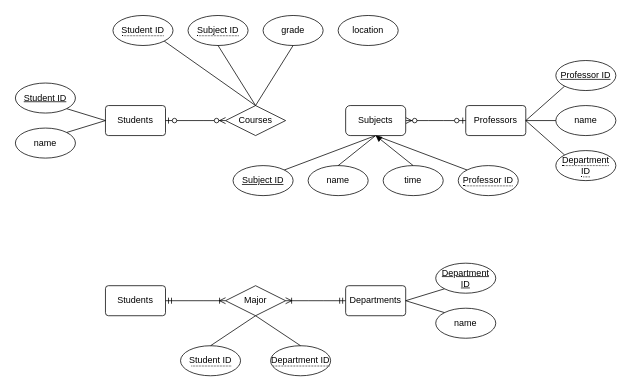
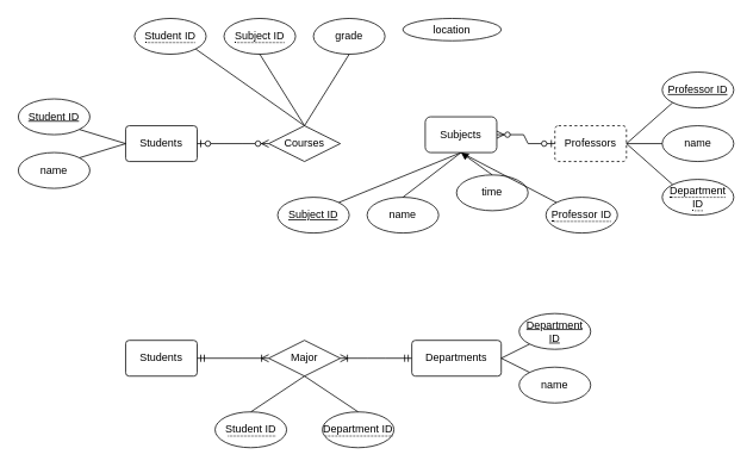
- <mxCell id="14" value="location" style="ellipse;whiteSpace=wrap;html=1;align=center;" vertex="1" parent="1"><mxGeometry x="450" y="20" width="80" height="40" as="geometry" /></mxCell>
+ <mxCell id="14" value="location" style="ellipse;whiteSpace=wrap;html=1;align=center;" vertex="1" parent="1"><mxGeometry x="450" y="20" width="110" height="25" as="geometry" /></mxCell>
- <mxCell id="34" value="&lt;span&gt;Subjects&lt;/span&gt;" style="rounded=1;whiteSpace=wrap;html=1;" vertex="1" parent="1"><mxGeometry x="460" y="140" width="80" height="40" as="geometry" /></mxCell>
+ <mxCell id="34" value="&lt;span&gt;Subjects&lt;/span&gt;" style="rounded=1;whiteSpace=wrap;html=1;" vertex="1" parent="1"><mxGeometry x="475" y="130" width="80" height="40" as="geometry" /></mxCell>
- <mxCell id="21" value="Professors" style="rounded=1;arcSize=10;whiteSpace=wrap;html=1;align=center;" vertex="1" parent="1"><mxGeometry x="620" y="140" width="80" height="40" as="geometry" /></mxCell>
+ <mxCell id="21" value="Professors" style="rounded=1;arcSize=10;whiteSpace=wrap;html=1;align=center;dashed=1;" vertex="1" parent="1"><mxGeometry x="620" y="140" width="80" height="40" as="geometry" /></mxCell>
- <mxCell id="13" value="time" style="ellipse;whiteSpace=wrap;html=1;align=center;" vertex="1" parent="1"><mxGeometry x="510" y="220" width="80" height="40" as="geometry" /></mxCell>
+ <mxCell id="13" value="time" style="ellipse;whiteSpace=wrap;html=1;align=center;" vertex="1" parent="1"><mxGeometry x="510" y="195" width="80" height="40" as="geometry" /></mxCell>
- <mxCell id="18" value="Departments" style="rounded=1;arcSize=10;whiteSpace=wrap;html=1;align=center;" vertex="1" parent="1"><mxGeometry x="460" y="380" width="80" height="40" as="geometry" /></mxCell>
+ <mxCell id="18" value="Departments" style="rounded=1;arcSize=10;whiteSpace=wrap;html=1;align=center;" vertex="1" parent="1"><mxGeometry x="460" y="380" width="100" height="40" as="geometry" /></mxCell>
